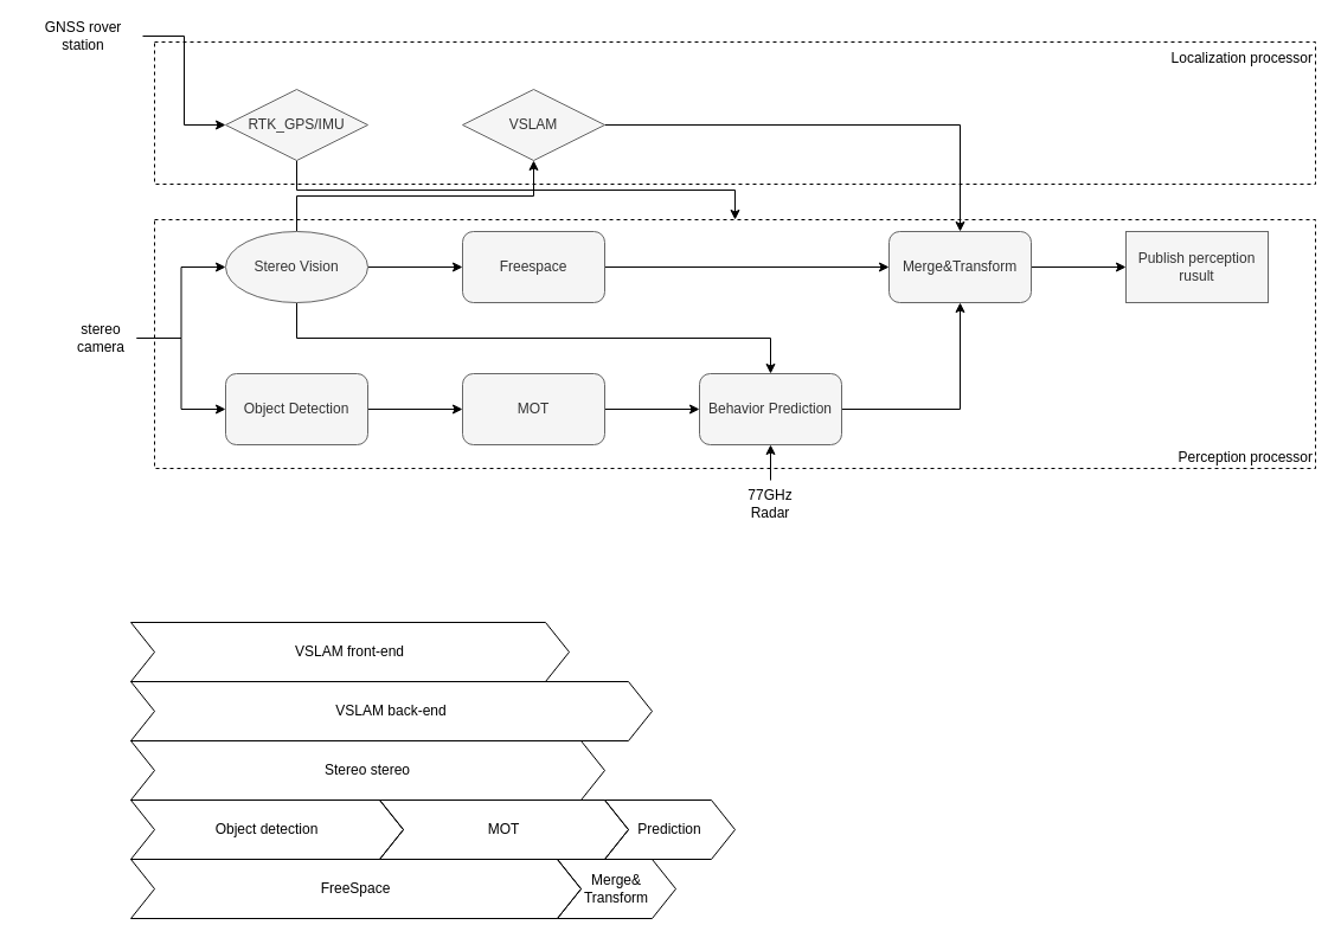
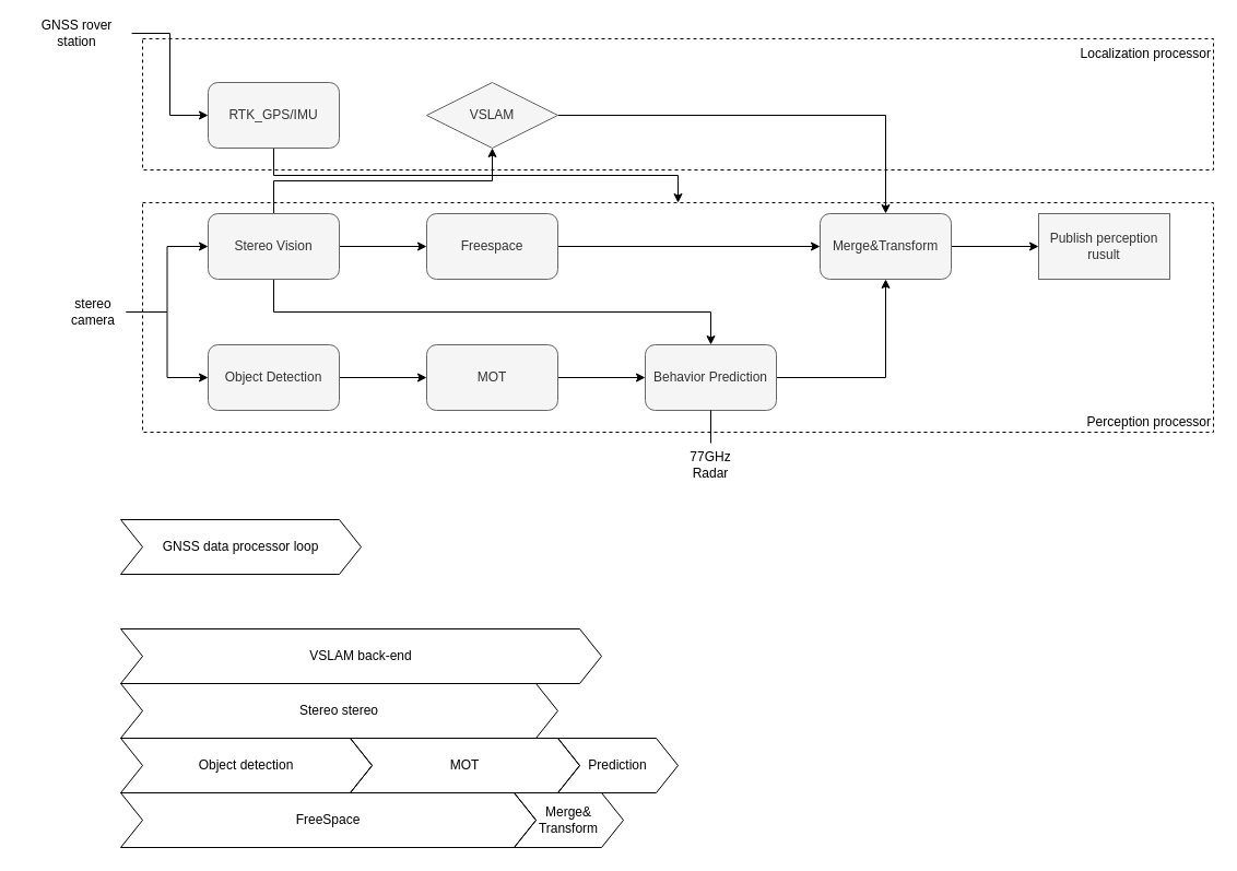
- <mxCell id="5" value="RTK_GPS/IMU" style="rhombus;whiteSpace=wrap;html=1;fillColor=#f5f5f5;strokeColor=#666666;fontColor=#333333;" vertex="1" parent="1"><mxGeometry x="190" y="75" width="120" height="60" as="geometry" /></mxCell>
+ <mxCell id="5" value="RTK_GPS/IMU" style="rounded=1;whiteSpace=wrap;html=1;fillColor=#f5f5f5;strokeColor=#666666;fontColor=#333333;" vertex="1" parent="1"><mxGeometry x="190" y="75" width="120" height="60" as="geometry" /></mxCell>
- <mxCell id="11" value="Stereo Vision" style="ellipse;whiteSpace=wrap;html=1;fillColor=#f5f5f5;strokeColor=#666666;fontColor=#333333;" vertex="1" parent="1"><mxGeometry x="190" y="195" width="120" height="60" as="geometry" /></mxCell>
+ <mxCell id="11" value="Stereo Vision" style="rounded=1;whiteSpace=wrap;html=1;fillColor=#f5f5f5;strokeColor=#666666;fontColor=#333333;" vertex="1" parent="1"><mxGeometry x="190" y="195" width="120" height="60" as="geometry" /></mxCell>
- <mxCell id="28" style="edgeStyle=orthogonalEdgeStyle;rounded=0;orthogonalLoop=1;jettySize=auto;html=1;entryX=0.5;entryY=1;entryDx=0;entryDy=0;" edge="1" parent="1" source="29" target="22"><mxGeometry relative="1" as="geometry" /></mxCell>
+ <mxCell id="28" style="edgeStyle=orthogonalEdgeStyle;rounded=0;orthogonalLoop=1;jettySize=auto;html=1;entryX=0.5;entryY=1;entryDx=0;entryDy=0;endArrow=none;" edge="1" parent="1" source="29" target="22"><mxGeometry relative="1" as="geometry" /></mxCell>
+ <mxCell id="30" value="GNSS data processor loop" style="shape=step;perimeter=stepPerimeter;whiteSpace=wrap;html=1;fixedSize=1;fillColor=none;" vertex="1" parent="1"><mxGeometry x="110" y="475" width="220" height="50" as="geometry" /></mxCell>
- <mxCell id="31" value="VSLAM front-end" style="shape=step;perimeter=stepPerimeter;whiteSpace=wrap;html=1;fixedSize=1;fillColor=none;" vertex="1" parent="1"><mxGeometry x="110" y="525" width="370" height="50" as="geometry" /></mxCell>
